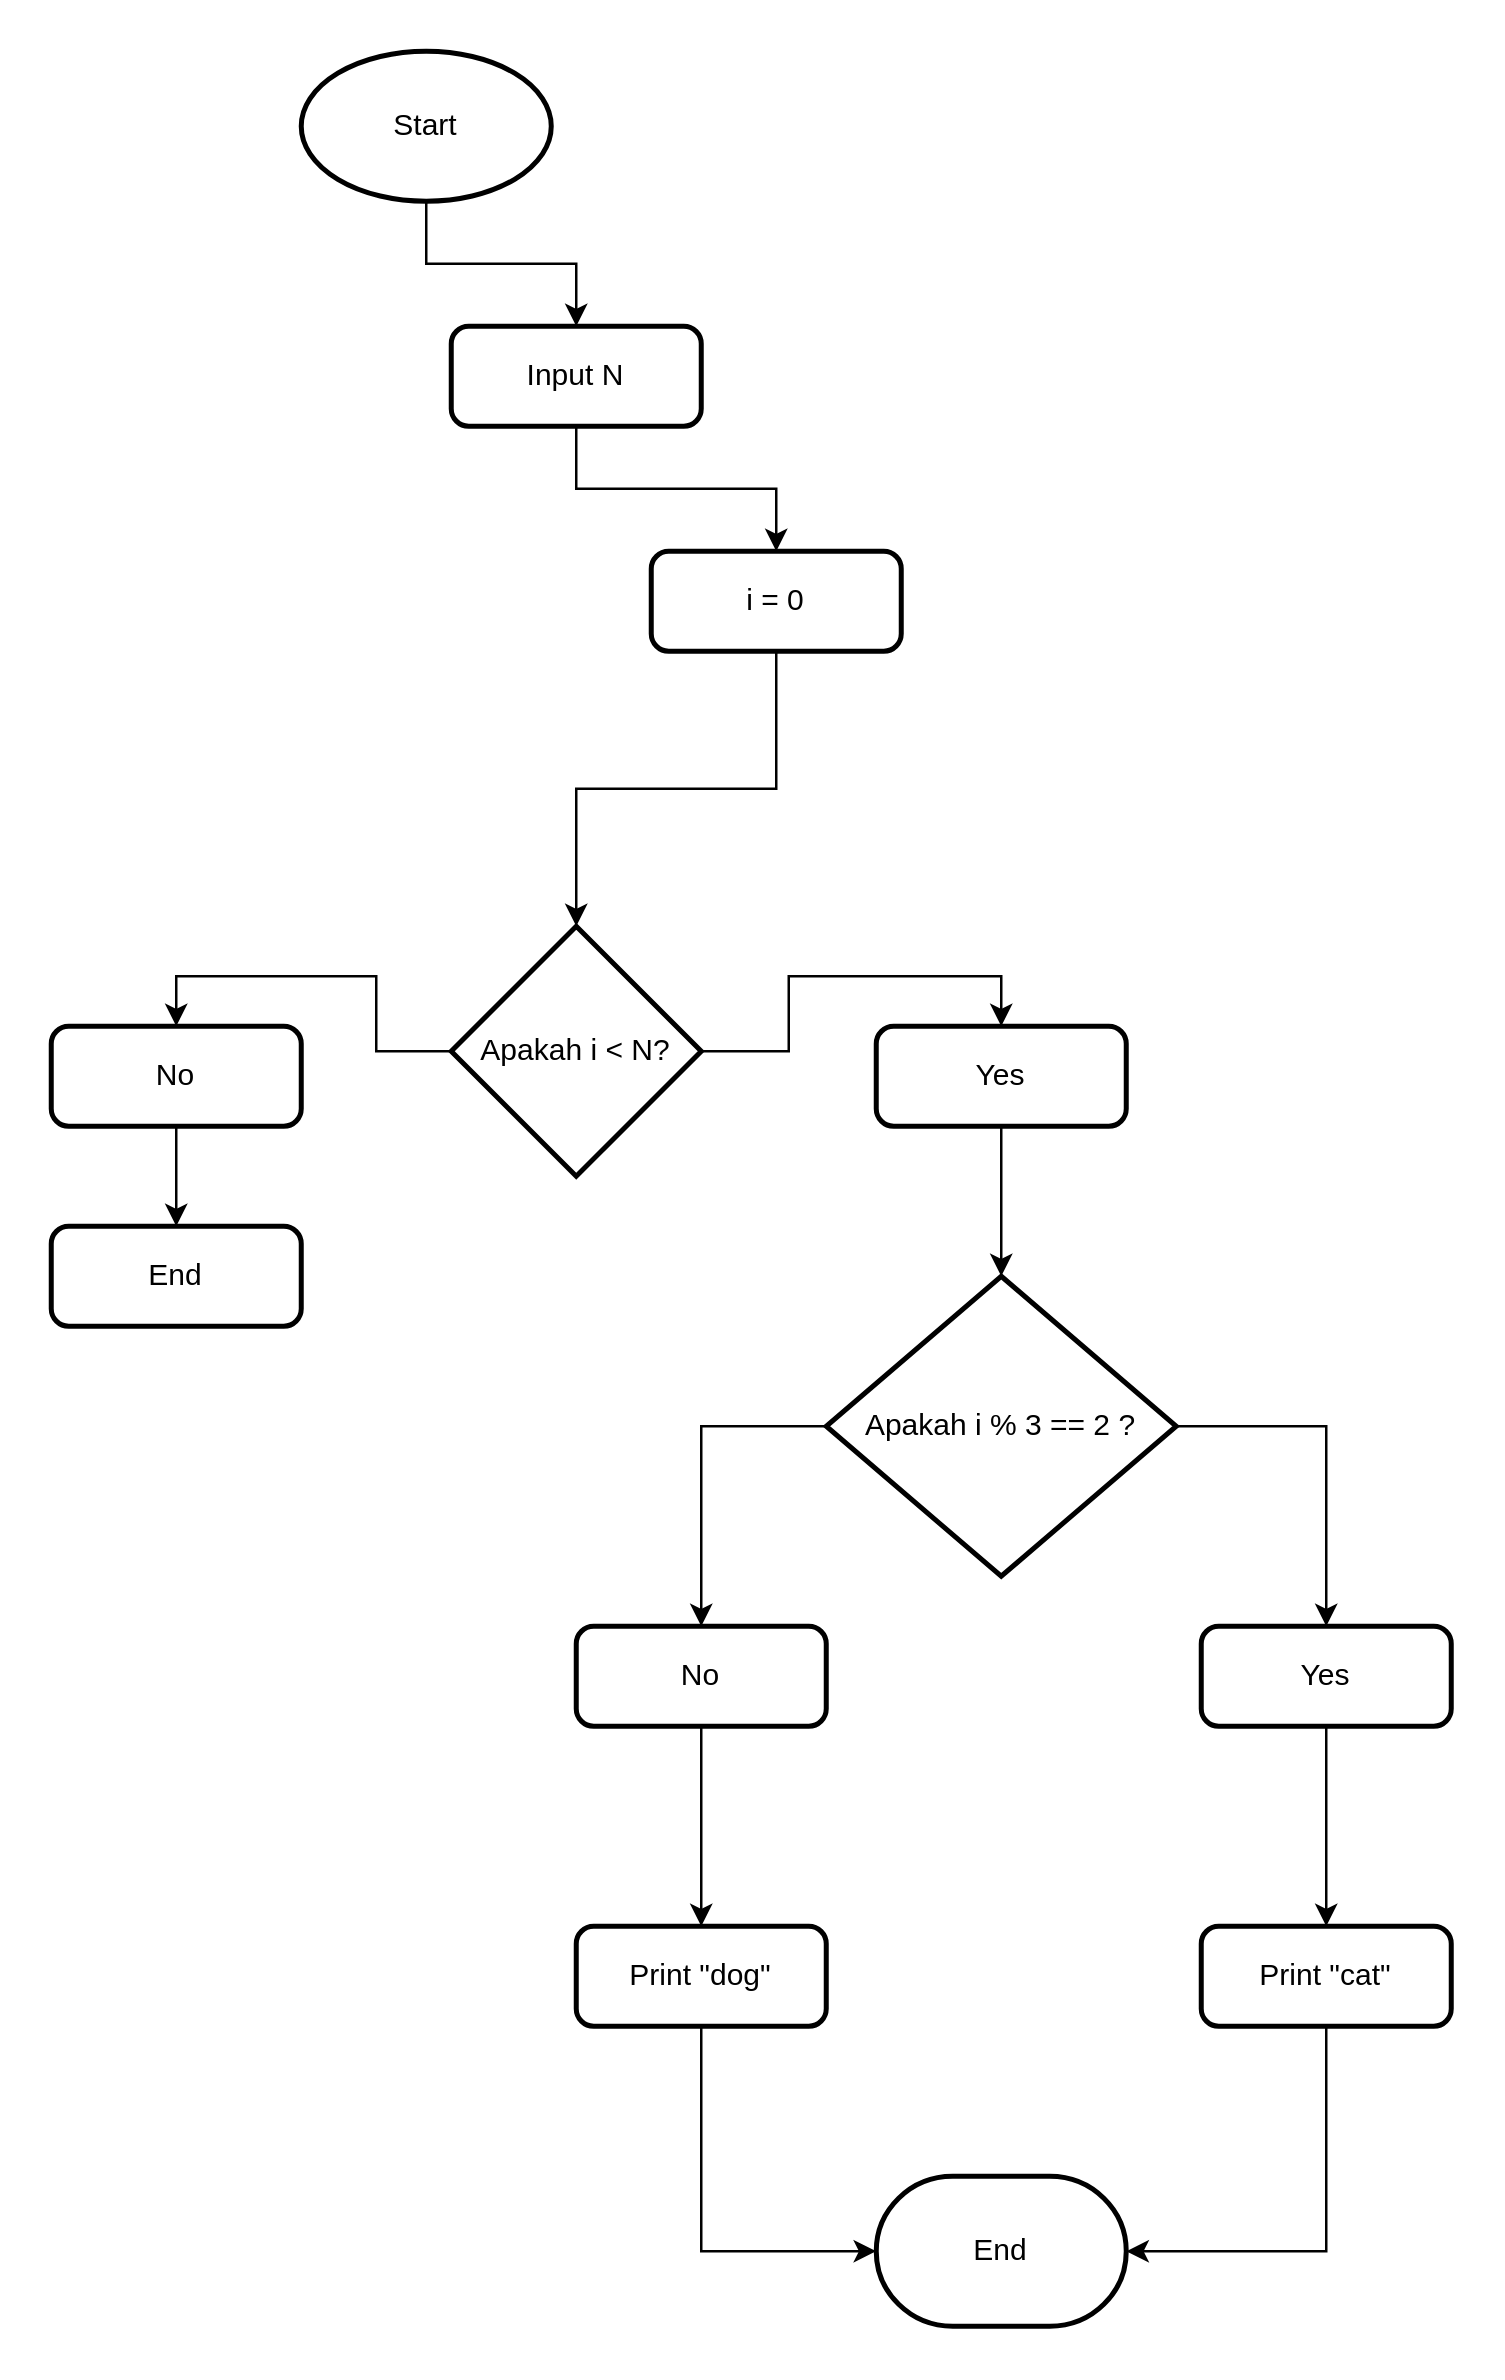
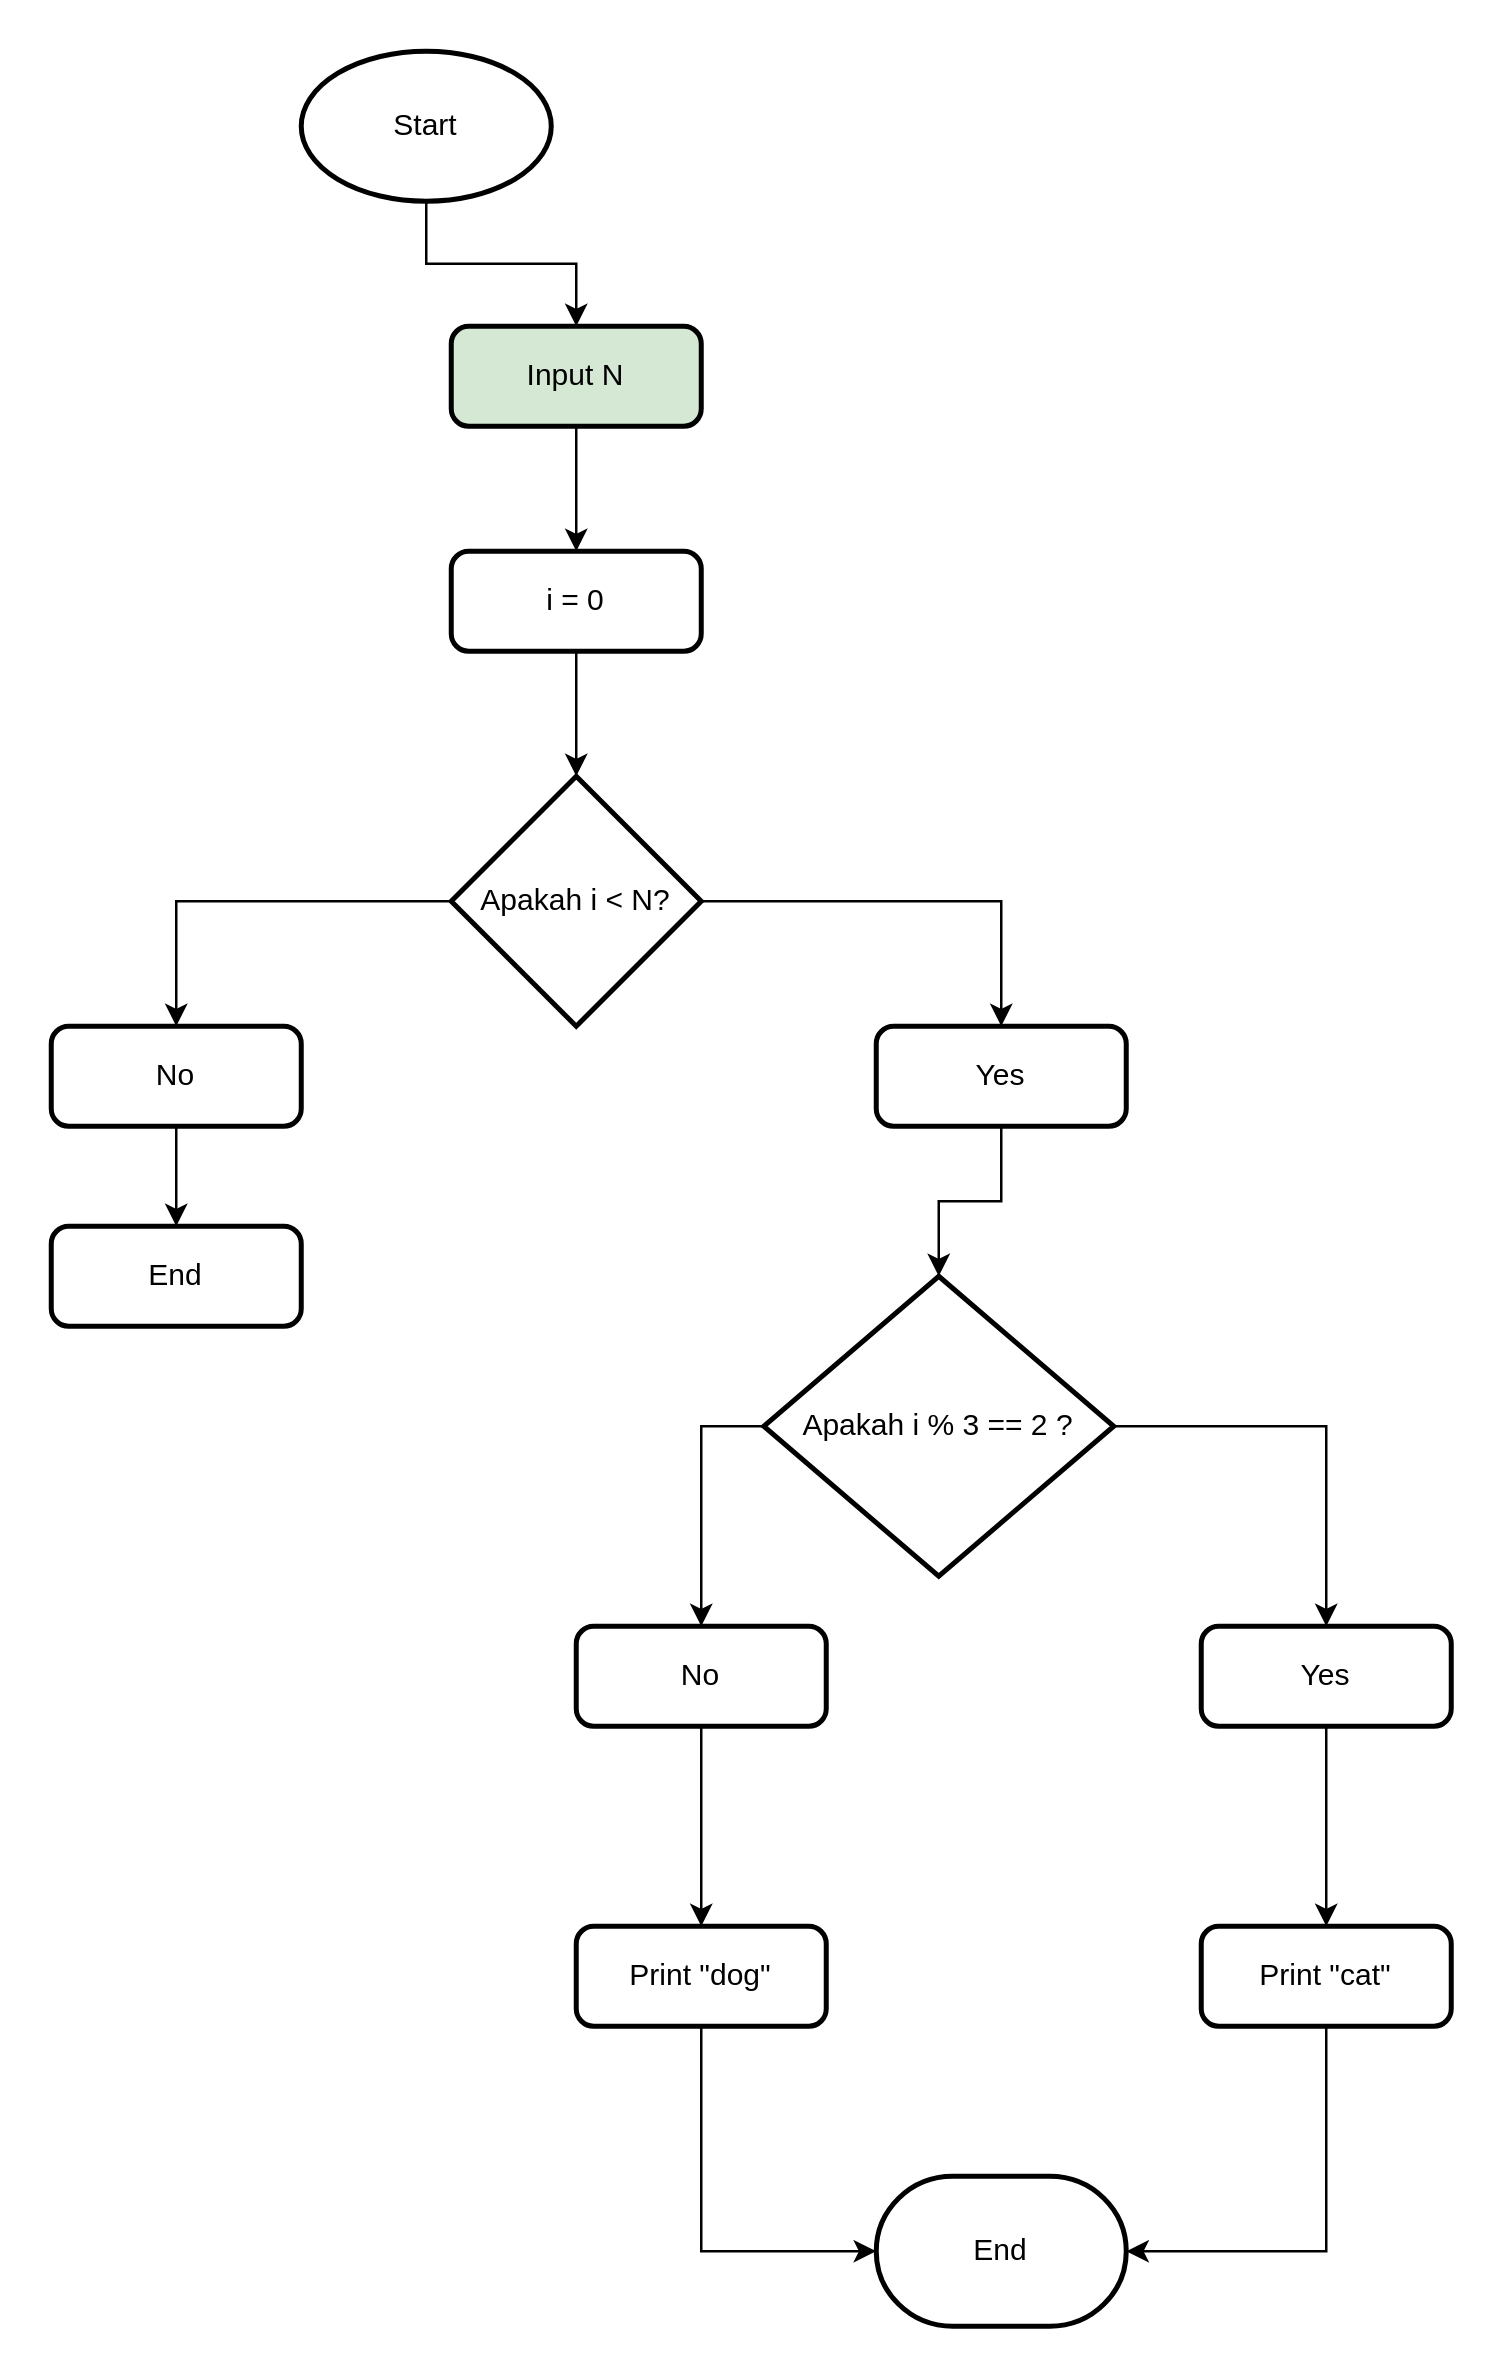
- <mxCell id="5" value="Input N" style="rounded=1;whiteSpace=wrap;html=1;absoluteArcSize=1;arcSize=14;strokeWidth=2;" vertex="1" parent="1"><mxGeometry x="180" y="130" width="100" height="40" as="geometry" /></mxCell>
+ <mxCell id="5" value="Input N" style="rounded=1;whiteSpace=wrap;html=1;absoluteArcSize=1;arcSize=14;strokeWidth=2;fillColor=#d5e8d4;" vertex="1" parent="1"><mxGeometry x="180" y="130" width="100" height="40" as="geometry" /></mxCell>
- <mxCell id="6" value="i = 0" style="rounded=1;whiteSpace=wrap;html=1;absoluteArcSize=1;arcSize=14;strokeWidth=2;" vertex="1" parent="1"><mxGeometry x="260" y="220" width="100" height="40" as="geometry" /></mxCell>
+ <mxCell id="6" value="i = 0" style="rounded=1;whiteSpace=wrap;html=1;absoluteArcSize=1;arcSize=14;strokeWidth=2;" vertex="1" parent="1"><mxGeometry x="180" y="220" width="100" height="40" as="geometry" /></mxCell>
- <mxCell id="9" value="Apakah i &amp;lt; N?" style="strokeWidth=2;html=1;shape=mxgraph.flowchart.decision;whiteSpace=wrap;" vertex="1" parent="1"><mxGeometry x="180" y="370" width="100" height="100" as="geometry" /></mxCell>
+ <mxCell id="9" value="Apakah i &amp;lt; N?" style="strokeWidth=2;html=1;shape=mxgraph.flowchart.decision;whiteSpace=wrap;" vertex="1" parent="1"><mxGeometry x="180" y="310" width="100" height="100" as="geometry" /></mxCell>
- <mxCell id="16" value="Apakah i % 3 == 2 ?" style="strokeWidth=2;html=1;shape=mxgraph.flowchart.decision;whiteSpace=wrap;" vertex="1" parent="1"><mxGeometry x="330" y="510" width="140" height="120" as="geometry" /></mxCell>
+ <mxCell id="16" value="Apakah i % 3 == 2 ?" style="strokeWidth=2;html=1;shape=mxgraph.flowchart.decision;whiteSpace=wrap;" vertex="1" parent="1"><mxGeometry x="305" y="510" width="140" height="120" as="geometry" /></mxCell>
